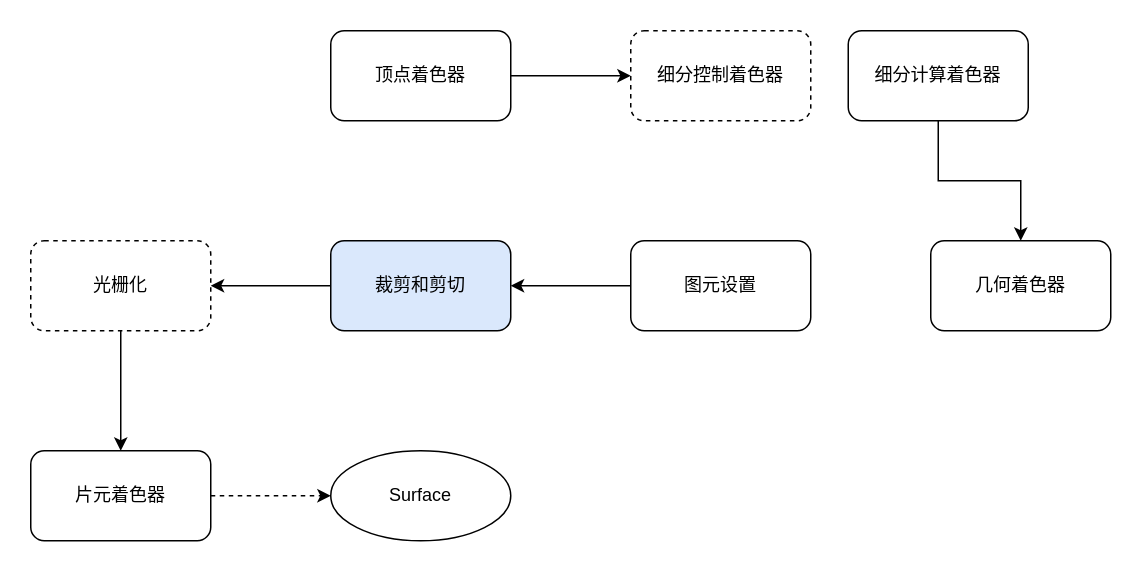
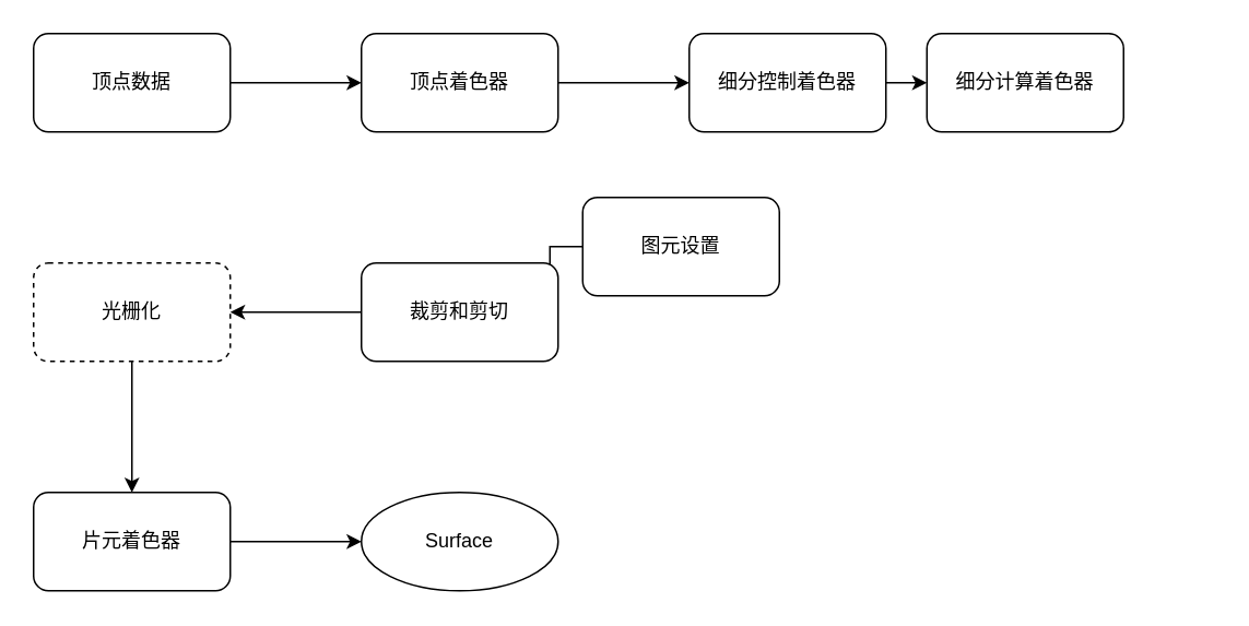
+ <mxCell id="3" value="顶点数据" style="rounded=1;whiteSpace=wrap;html=1;" vertex="1" parent="1"><mxGeometry x="20" y="20" width="120" height="60" as="geometry" /></mxCell>
+ <mxCell id="2" value="" style="edgeStyle=orthogonalEdgeStyle;rounded=0;orthogonalLoop=1;jettySize=auto;html=1;" edge="1" parent="1" source="3" target="5"><mxGeometry relative="1" as="geometry" /></mxCell>
- <mxCell id="7" value="细分控制着色器" style="whiteSpace=wrap;html=1;rounded=1;dashed=1;" vertex="1" parent="1"><mxGeometry x="420" y="20" width="120" height="60" as="geometry" /></mxCell>
+ <mxCell id="7" value="细分控制着色器" style="whiteSpace=wrap;html=1;rounded=1;" vertex="1" parent="1"><mxGeometry x="420" y="20" width="120" height="60" as="geometry" /></mxCell>
+ <mxCell id="6" value="" style="edgeStyle=orthogonalEdgeStyle;rounded=0;orthogonalLoop=1;jettySize=auto;html=1;" edge="1" parent="1" source="7" target="9"><mxGeometry relative="1" as="geometry" /></mxCell>
- <mxCell id="8" value="" style="edgeStyle=orthogonalEdgeStyle;rounded=0;orthogonalLoop=1;jettySize=auto;html=1;" edge="1" parent="1" source="9" target="10"><mxGeometry relative="1" as="geometry" /></mxCell>
- <mxCell id="14" value="裁剪和剪切" style="whiteSpace=wrap;html=1;rounded=1;fillColor=#dae8fc;" vertex="1" parent="1"><mxGeometry x="220" y="160" width="120" height="60" as="geometry" /></mxCell>
+ <mxCell id="14" value="裁剪和剪切" style="whiteSpace=wrap;html=1;rounded=1;" vertex="1" parent="1"><mxGeometry x="220" y="160" width="120" height="60" as="geometry" /></mxCell>
- <mxCell id="12" value="图元设置" style="whiteSpace=wrap;html=1;rounded=1;" vertex="1" parent="1"><mxGeometry x="420" y="160" width="120" height="60" as="geometry" /></mxCell>
+ <mxCell id="12" value="图元设置" style="whiteSpace=wrap;html=1;rounded=1;" vertex="1" parent="1"><mxGeometry x="355" y="120" width="120" height="60" as="geometry" /></mxCell>
- <mxCell id="10" value="几何着色器" style="whiteSpace=wrap;html=1;rounded=1;" vertex="1" parent="1"><mxGeometry x="620" y="160" width="120" height="60" as="geometry" /></mxCell>
- <mxCell id="17" value="" style="edgeStyle=orthogonalEdgeStyle;rounded=0;orthogonalLoop=1;jettySize=auto;html=1;dashed=1;" edge="1" parent="1" source="18" target="19"><mxGeometry relative="1" as="geometry" /></mxCell>
+ <mxCell id="17" value="" style="edgeStyle=orthogonalEdgeStyle;rounded=0;orthogonalLoop=1;jettySize=auto;html=1;" edge="1" parent="1" source="18" target="19"><mxGeometry relative="1" as="geometry" /></mxCell>
